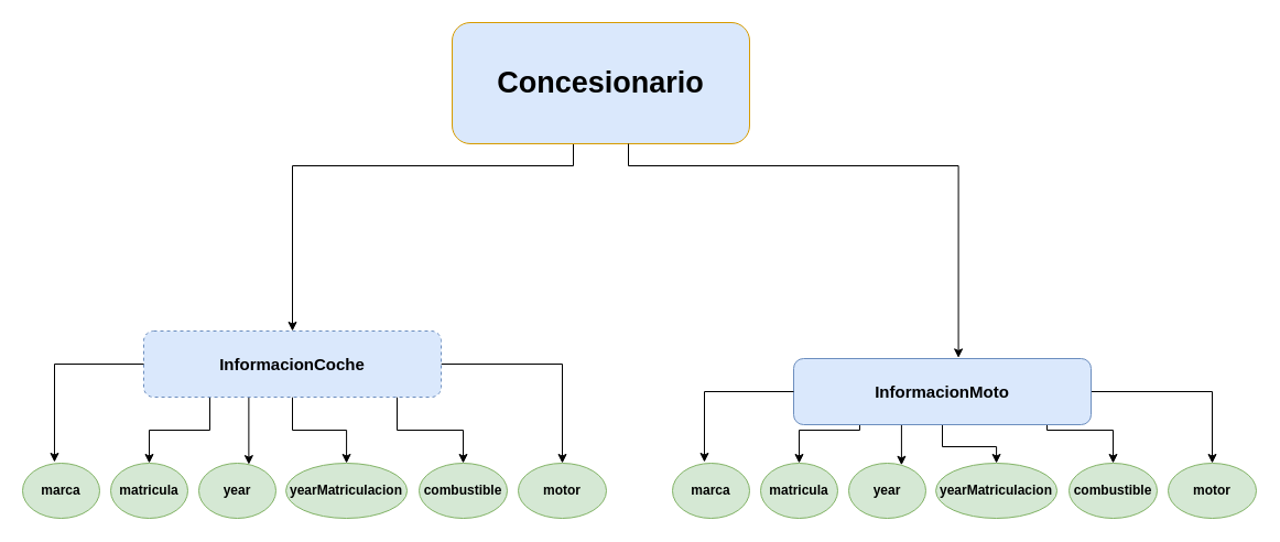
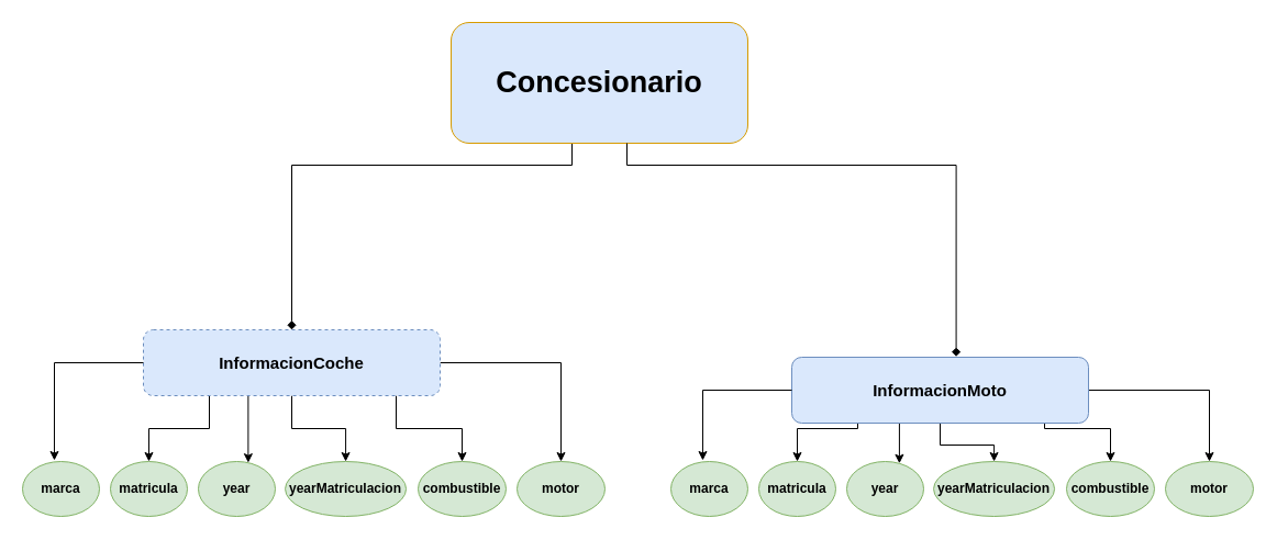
- <mxCell id="2" style="edgeStyle=orthogonalEdgeStyle;rounded=0;orthogonalLoop=1;jettySize=auto;html=1;entryX=0.5;entryY=0;entryDx=0;entryDy=0;" edge="1" parent="1" source="3" target="9"><mxGeometry relative="1" as="geometry"><Array as="points"><mxPoint x="520" y="150" /><mxPoint x="265" y="150" /></Array></mxGeometry></mxCell>
+ <mxCell id="2" style="edgeStyle=orthogonalEdgeStyle;rounded=0;orthogonalLoop=1;jettySize=auto;html=1;entryX=0.5;entryY=0;entryDx=0;entryDy=0;endArrow=diamond;" edge="1" parent="1" source="3" target="9"><mxGeometry relative="1" as="geometry"><Array as="points"><mxPoint x="520" y="150" /><mxPoint x="265" y="150" /></Array></mxGeometry></mxCell>
- <mxCell id="30" style="edgeStyle=orthogonalEdgeStyle;rounded=0;orthogonalLoop=1;jettySize=auto;html=1;entryX=0.554;entryY=-0.01;entryDx=0;entryDy=0;entryPerimeter=0;" edge="1" parent="1" source="3" target="22"><mxGeometry relative="1" as="geometry"><Array as="points"><mxPoint x="570" y="150" /><mxPoint x="870" y="150" /></Array></mxGeometry></mxCell>
+ <mxCell id="30" style="edgeStyle=orthogonalEdgeStyle;rounded=0;orthogonalLoop=1;jettySize=auto;html=1;entryX=0.554;entryY=-0.01;entryDx=0;entryDy=0;entryPerimeter=0;endArrow=diamond;" edge="1" parent="1" source="3" target="22"><mxGeometry relative="1" as="geometry"><Array as="points"><mxPoint x="570" y="150" /><mxPoint x="870" y="150" /></Array></mxGeometry></mxCell>
